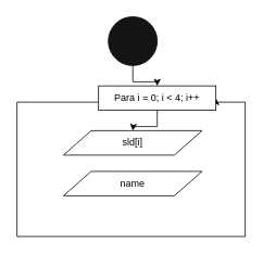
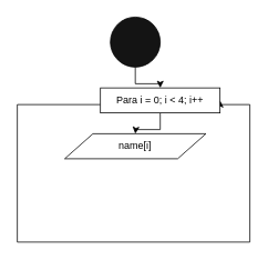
- <mxCell id="8" value="sld[i]" style="shape=parallelogram;perimeter=parallelogramPerimeter;whiteSpace=wrap;html=1;" vertex="1" parent="1"><mxGeometry x="77.08" y="160" width="170" height="30" as="geometry" /></mxCell>
+ <mxCell id="8" value="name[i]" style="shape=parallelogram;perimeter=parallelogramPerimeter;whiteSpace=wrap;html=1;" vertex="1" parent="1"><mxGeometry x="77.08" y="160" width="170" height="30" as="geometry" /></mxCell>
- <mxCell id="7" value="name" style="shape=parallelogram;perimeter=parallelogramPerimeter;whiteSpace=wrap;html=1;" vertex="1" parent="1"><mxGeometry x="77.08" y="210" width="170" height="30" as="geometry" /></mxCell>
